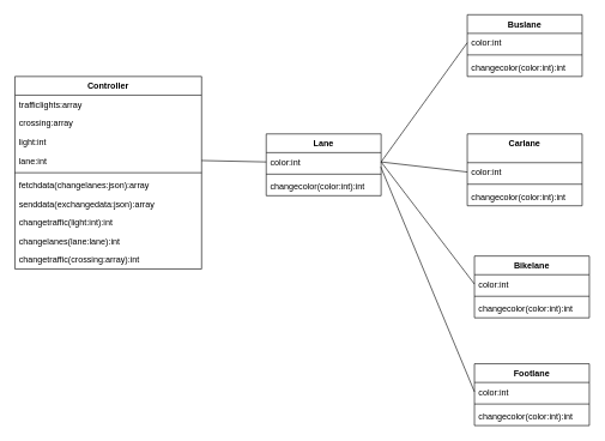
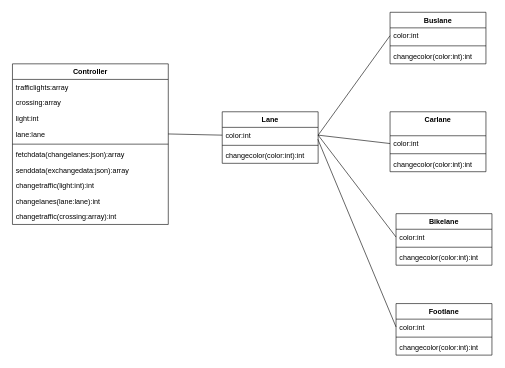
- <mxCell id="6" value="lane:int" style="text;strokeColor=none;fillColor=none;align=left;verticalAlign=top;spacingLeft=4;spacingRight=4;overflow=hidden;rotatable=0;points=[[0,0.5],[1,0.5]];portConstraint=eastwest;" vertex="1" parent="2"><mxGeometry y="104" width="260" height="26" as="geometry" /></mxCell>
+ <mxCell id="6" value="lane:lane" style="text;strokeColor=none;fillColor=none;align=left;verticalAlign=top;spacingLeft=4;spacingRight=4;overflow=hidden;rotatable=0;points=[[0,0.5],[1,0.5]];portConstraint=eastwest;" vertex="1" parent="2"><mxGeometry y="104" width="260" height="26" as="geometry" /></mxCell>
